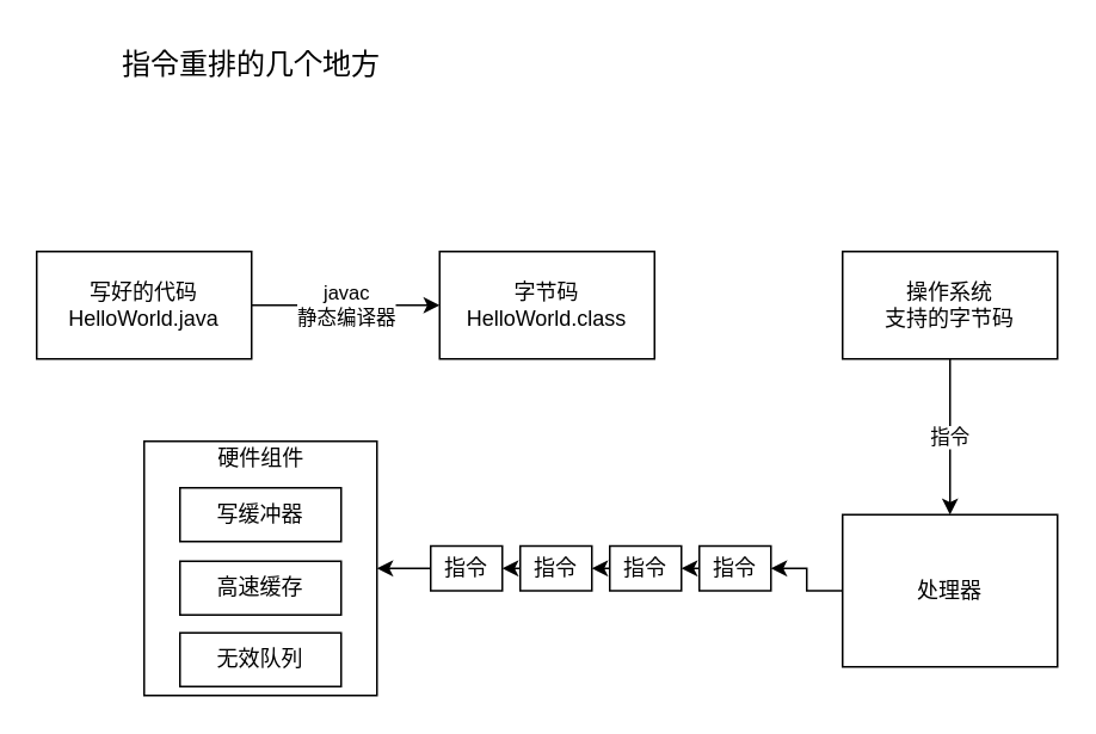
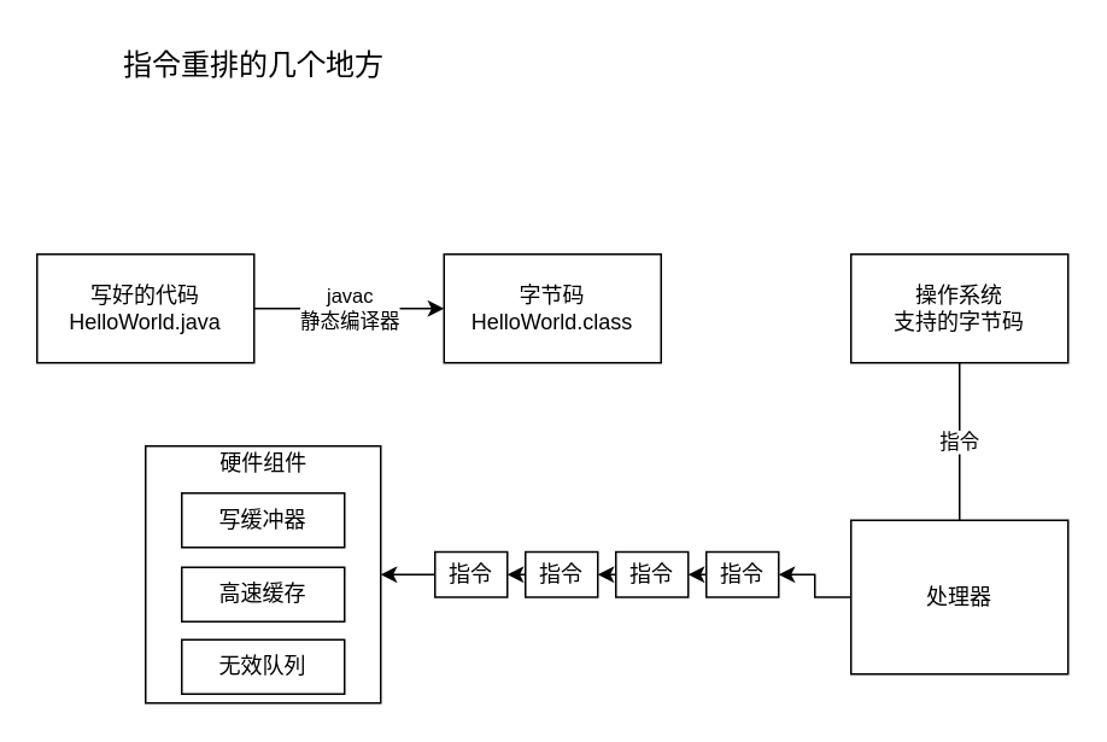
- <mxCell id="5" value="指令" style="edgeStyle=orthogonalEdgeStyle;rounded=0;orthogonalLoop=1;jettySize=auto;html=1;" parent="1" source="6" target="8" edge="1"><mxGeometry relative="1" as="geometry" /></mxCell>
+ <mxCell id="5" value="指令" style="edgeStyle=orthogonalEdgeStyle;rounded=0;orthogonalLoop=1;jettySize=auto;html=1;endArrow=none;" parent="1" source="6" target="8" edge="1"><mxGeometry relative="1" as="geometry" /></mxCell>
